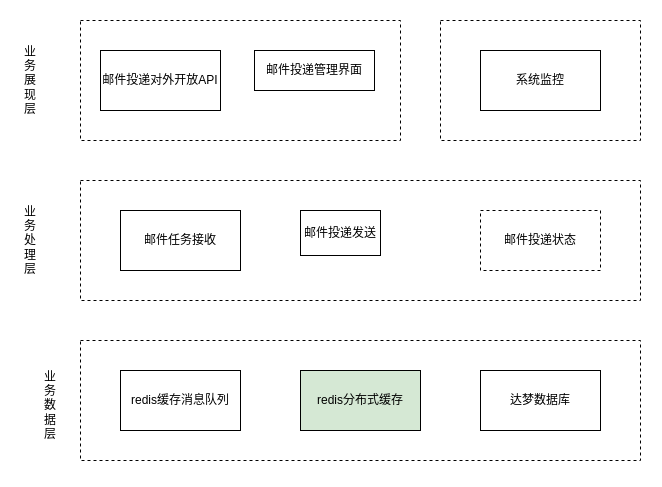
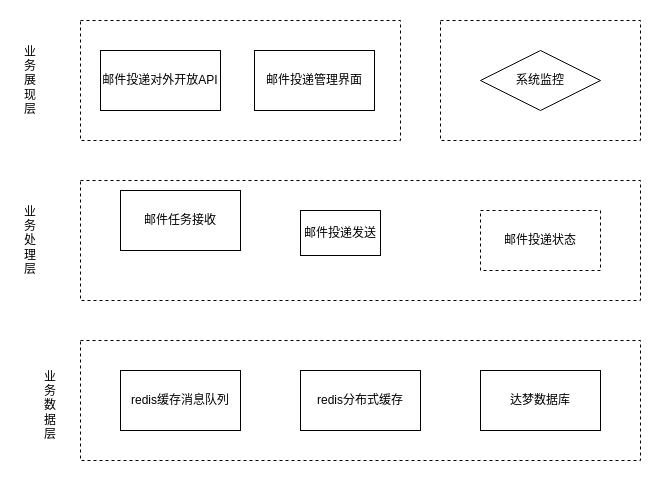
- <mxCell id="7" value="邮件投递管理界面" style="rounded=0;whiteSpace=wrap;html=1;" parent="1" vertex="1"><mxGeometry x="254" y="50" width="120" height="40" as="geometry" /></mxCell>
+ <mxCell id="7" value="邮件投递管理界面" style="rounded=0;whiteSpace=wrap;html=1;" parent="1" vertex="1"><mxGeometry x="254" y="50" width="120" height="60" as="geometry" /></mxCell>
- <mxCell id="8" value="系统监控" style="rounded=0;whiteSpace=wrap;html=1;" parent="1" vertex="1"><mxGeometry x="480" y="50" width="120" height="60" as="geometry" /></mxCell>
+ <mxCell id="8" value="系统监控" style="rhombus;whiteSpace=wrap;html=1;" parent="1" vertex="1"><mxGeometry x="480" y="50" width="120" height="60" as="geometry" /></mxCell>
- <mxCell id="11" value="邮件任务接收" style="rounded=0;whiteSpace=wrap;html=1;" parent="1" vertex="1"><mxGeometry x="120" y="210" width="120" height="60" as="geometry" /></mxCell>
+ <mxCell id="11" value="邮件任务接收" style="rounded=0;whiteSpace=wrap;html=1;" parent="1" vertex="1"><mxGeometry x="120" y="190" width="120" height="60" as="geometry" /></mxCell>
- <mxCell id="15" value="redis分布式缓存" style="rounded=0;whiteSpace=wrap;html=1;fillColor=#d5e8d4;" parent="1" vertex="1"><mxGeometry x="300" y="370" width="120" height="60" as="geometry" /></mxCell>
+ <mxCell id="15" value="redis分布式缓存" style="rounded=0;whiteSpace=wrap;html=1;" parent="1" vertex="1"><mxGeometry x="300" y="370" width="120" height="60" as="geometry" /></mxCell>
